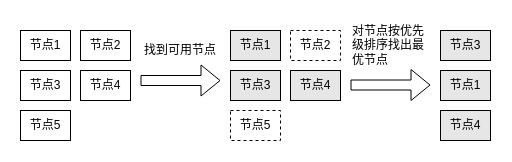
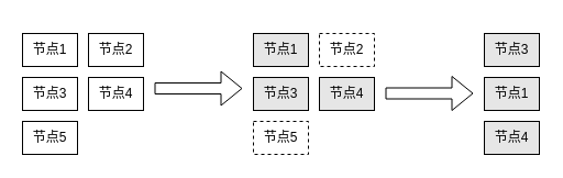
- <mxCell id="18" value="对节点按优先级排序找出最优节点" style="text;html=1;strokeColor=none;fillColor=none;align=left;verticalAlign=middle;whiteSpace=wrap;rounded=0;dashed=1;" vertex="1" parent="1"><mxGeometry x="350" y="20" width="80" height="50" as="geometry" /></mxCell>
- <mxCell id="17" value="找到可用节点" style="text;html=1;strokeColor=none;fillColor=none;align=center;verticalAlign=middle;whiteSpace=wrap;rounded=0;dashed=1;" vertex="1" parent="1"><mxGeometry x="140" y="40" width="80" height="20" as="geometry" /></mxCell>
